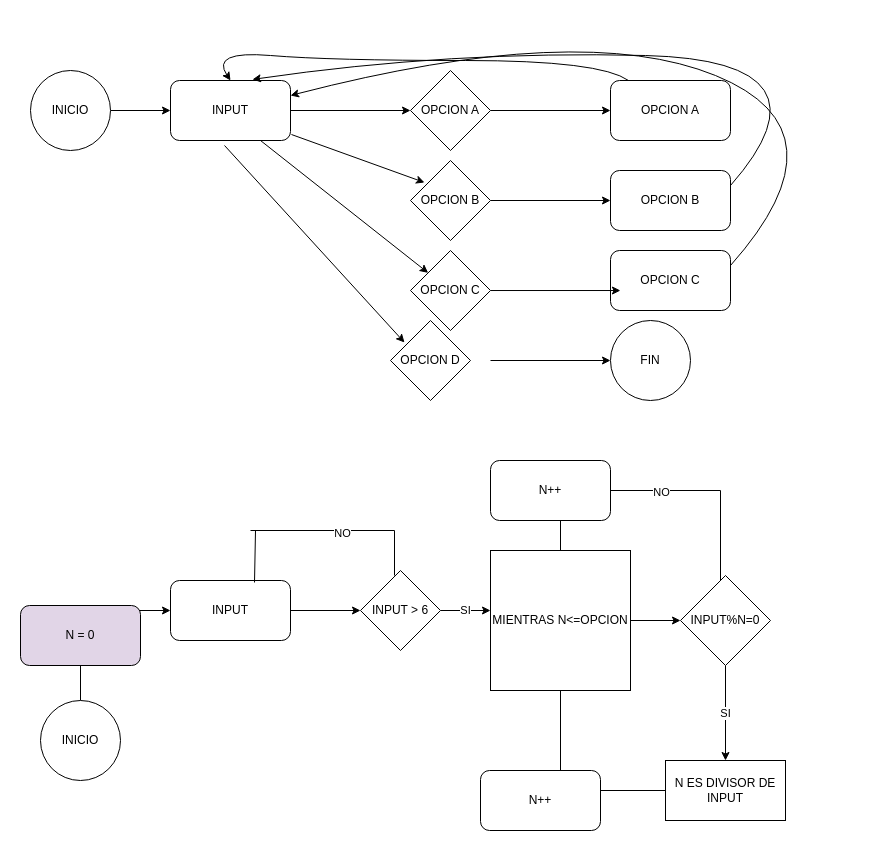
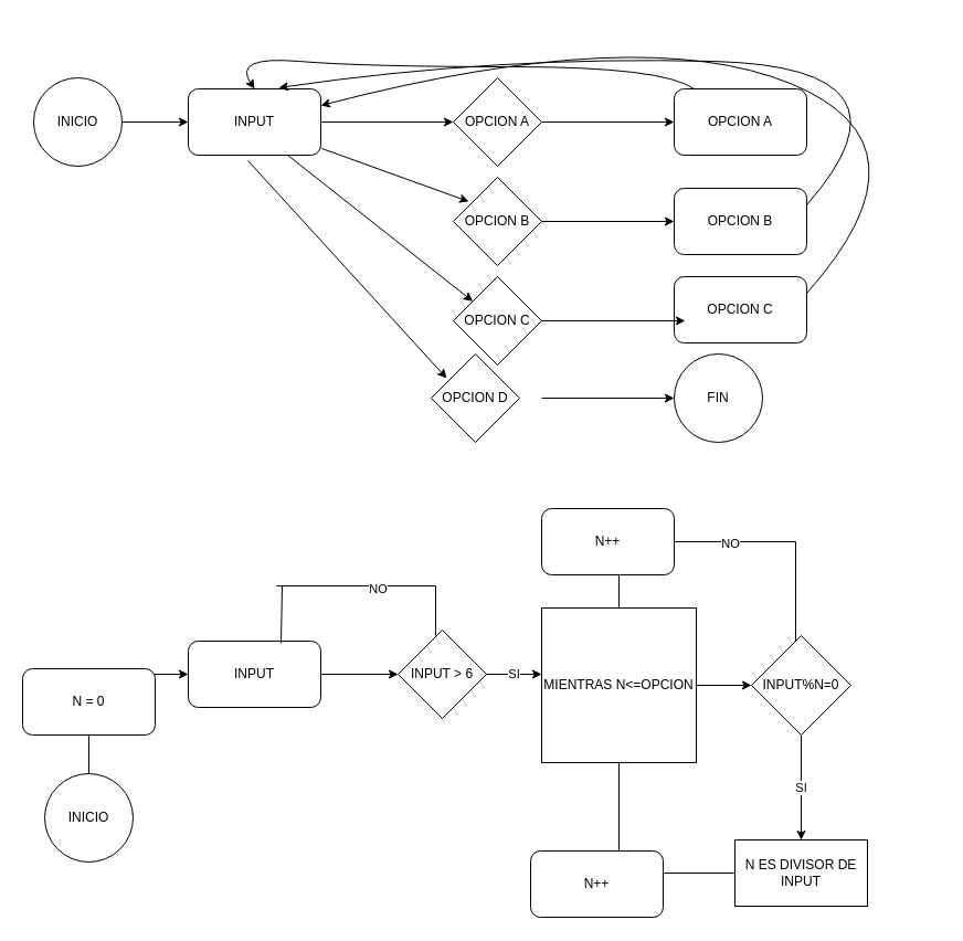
- <mxCell id="30" value="N = 0" style="whiteSpace=wrap;html=1;rounded=1;fillColor=#e1d5e7;" vertex="1" parent="1"><mxGeometry x="20" y="605" width="120" height="60" as="geometry" /></mxCell>
+ <mxCell id="30" value="N = 0" style="whiteSpace=wrap;html=1;rounded=1;" vertex="1" parent="1"><mxGeometry x="20" y="605" width="120" height="60" as="geometry" /></mxCell>
